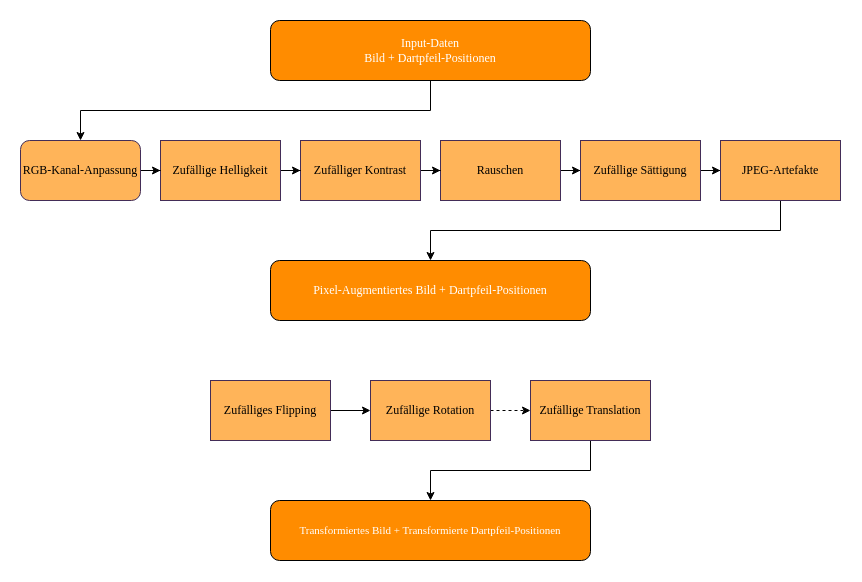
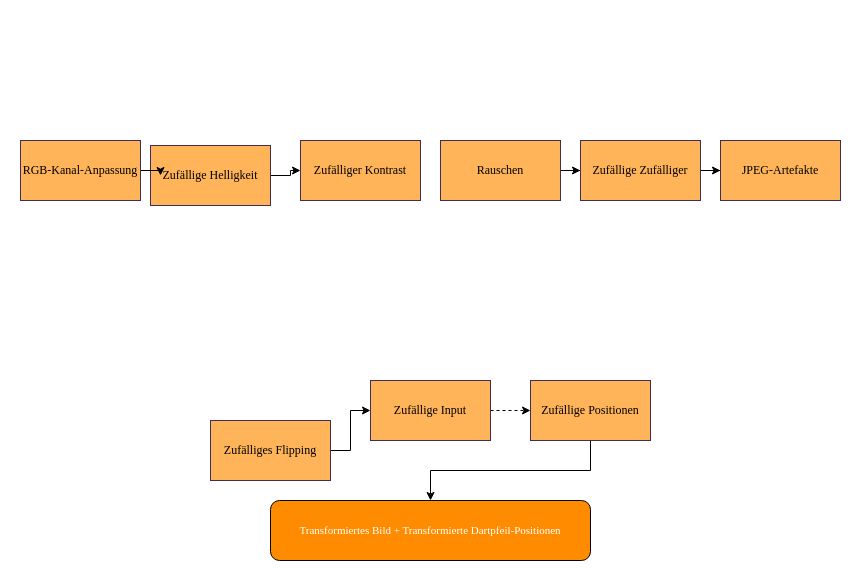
- <mxCell id="12" value="Input-Daten&lt;div&gt;Bild + Dartpfeil-Positionen&lt;/div&gt;" style="rounded=1;whiteSpace=wrap;html=1;fillColor=light-dark(#FF8C00,#A18EB3);fontColor=#ffffff;strokeColor=#000000;fontFamily=Garamond;" vertex="1" parent="1"><mxGeometry x="270" y="20" width="320" height="60" as="geometry" /></mxCell>
- <mxCell id="11" style="edgeStyle=orthogonalEdgeStyle;rounded=0;orthogonalLoop=1;jettySize=auto;html=1;exitX=0.5;exitY=1;exitDx=0;exitDy=0;fontFamily=Garamond;" edge="1" parent="1" source="12" target="21"><mxGeometry relative="1" as="geometry" /></mxCell>
- <mxCell id="21" value="RGB-Kanal-Anpassung" style="whiteSpace=wrap;html=1;fillColor=light-dark(#FFB459,#A18EB3);fontColor=#000000;strokeColor=#432D57;fontFamily=Garamond;rounded=1;" vertex="1" parent="1"><mxGeometry x="20" y="140" width="120" height="60" as="geometry" /></mxCell>
+ <mxCell id="21" value="RGB-Kanal-Anpassung" style="rounded=0;whiteSpace=wrap;html=1;fillColor=light-dark(#FFB459,#A18EB3);fontColor=#000000;strokeColor=#432D57;fontFamily=Garamond;" vertex="1" parent="1"><mxGeometry x="20" y="140" width="120" height="60" as="geometry" /></mxCell>
- <mxCell id="19" value="Zufällige Helligkeit" style="rounded=0;whiteSpace=wrap;html=1;fillColor=light-dark(#FFB459,#A18EB3);fontColor=#000000;strokeColor=#432D57;fontFamily=Garamond;" vertex="1" parent="1"><mxGeometry x="160" y="140" width="120" height="60" as="geometry" /></mxCell>
+ <mxCell id="19" value="Zufällige Helligkeit" style="rounded=0;whiteSpace=wrap;html=1;fillColor=light-dark(#FFB459,#A18EB3);fontColor=#000000;strokeColor=#432D57;fontFamily=Garamond;" vertex="1" parent="1"><mxGeometry x="150" y="145" width="120" height="60" as="geometry" /></mxCell>
- <mxCell id="13" value="" style="edgeStyle=orthogonalEdgeStyle;rounded=0;orthogonalLoop=1;jettySize=auto;html=1;fontFamily=Garamond;" edge="1" parent="1" source="14" target="10"><mxGeometry relative="1" as="geometry" /></mxCell>
- <mxCell id="16" value="Zufällige Sättigung" style="rounded=0;whiteSpace=wrap;html=1;fillColor=light-dark(#FFB459,#A18EB3);fontColor=#000000;strokeColor=#432D57;fontFamily=Garamond;" vertex="1" parent="1"><mxGeometry x="580" y="140" width="120" height="60" as="geometry" /></mxCell>
+ <mxCell id="16" value="Zufällige Zufälliger" style="rounded=0;whiteSpace=wrap;html=1;fillColor=light-dark(#FFB459,#A18EB3);fontColor=#000000;strokeColor=#432D57;fontFamily=Garamond;" vertex="1" parent="1"><mxGeometry x="580" y="140" width="120" height="60" as="geometry" /></mxCell>
- <mxCell id="22" style="edgeStyle=orthogonalEdgeStyle;rounded=0;orthogonalLoop=1;jettySize=auto;html=1;exitX=0.5;exitY=1;exitDx=0;exitDy=0;fontFamily=Garamond;" edge="1" parent="1" source="23" target="2"><mxGeometry relative="1" as="geometry" /></mxCell>
- <mxCell id="2" value="Pixel-Augmentiertes Bild + Dartpfeil-Positionen" style="rounded=1;whiteSpace=wrap;html=1;fillColor=light-dark(#FF8C00,#A18EB3);fontColor=#ffffff;strokeColor=#000000;fontFamily=Garamond;" vertex="1" parent="1"><mxGeometry x="270" y="260" width="320" height="60" as="geometry" /></mxCell>
- <mxCell id="6" value="Zufälliges Flipping" style="rounded=0;whiteSpace=wrap;html=1;fillColor=light-dark(#FFB459,#A18EB3);fontColor=#000000;strokeColor=#432D57;fontFamily=Garamond;" vertex="1" parent="1"><mxGeometry x="210" y="380" width="120" height="60" as="geometry" /></mxCell>
+ <mxCell id="6" value="Zufälliges Flipping" style="rounded=0;whiteSpace=wrap;html=1;fillColor=light-dark(#FFB459,#A18EB3);fontColor=#000000;strokeColor=#432D57;fontFamily=Garamond;" vertex="1" parent="1"><mxGeometry x="210" y="420" width="120" height="60" as="geometry" /></mxCell>
- <mxCell id="4" value="Zufällige Rotation" style="rounded=0;whiteSpace=wrap;html=1;fillColor=light-dark(#FFB459,#A18EB3);fontColor=#000000;strokeColor=#432D57;fontFamily=Garamond;" vertex="1" parent="1"><mxGeometry x="370" y="380" width="120" height="60" as="geometry" /></mxCell>
+ <mxCell id="4" value="Zufällige Input" style="rounded=0;whiteSpace=wrap;html=1;fillColor=light-dark(#FFB459,#A18EB3);fontColor=#000000;strokeColor=#432D57;fontFamily=Garamond;" vertex="1" parent="1"><mxGeometry x="370" y="380" width="120" height="60" as="geometry" /></mxCell>
- <mxCell id="8" value="Zufällige Translation" style="rounded=0;whiteSpace=wrap;html=1;fillColor=light-dark(#FFB459,#A18EB3);fontColor=#000000;strokeColor=#432D57;fontFamily=Garamond;" vertex="1" parent="1"><mxGeometry x="530" y="380" width="120" height="60" as="geometry" /></mxCell>
+ <mxCell id="8" value="Zufällige Positionen" style="rounded=0;whiteSpace=wrap;html=1;fillColor=light-dark(#FFB459,#A18EB3);fontColor=#000000;strokeColor=#432D57;fontFamily=Garamond;" vertex="1" parent="1"><mxGeometry x="530" y="380" width="120" height="60" as="geometry" /></mxCell>
